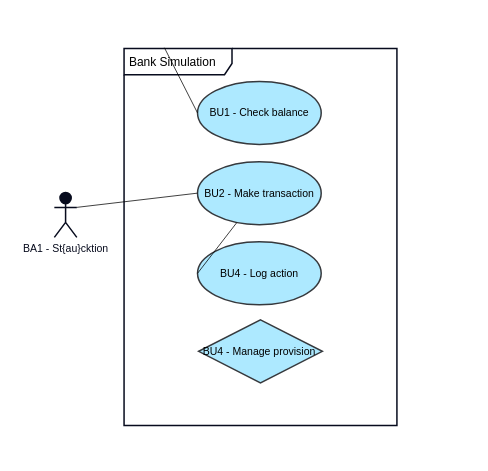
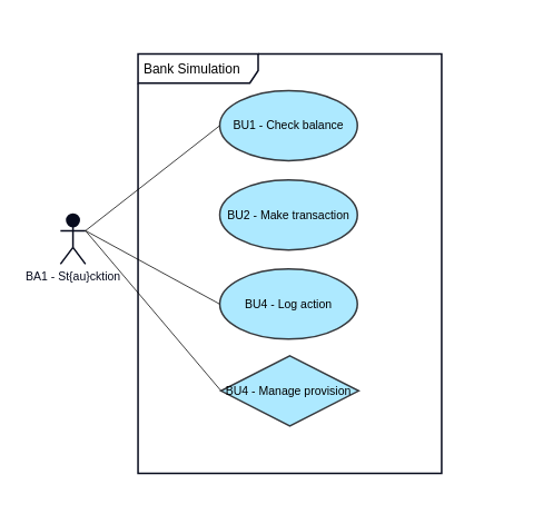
- <mxCell id="10" value="" style="endArrow=none;html=1;strokeColor=#000000;exitX=0;exitY=0.5;exitDx=0;exitDy=0;" parent="1" source="9" target="3" edge="1"><mxGeometry width="50" height="50" relative="1" as="geometry"><mxPoint x="297" y="1005.5" as="sourcePoint" /><mxPoint x="113" y="497" as="targetPoint" /></mxGeometry></mxCell>
+ <mxCell id="10" value="" style="endArrow=none;html=1;strokeColor=#000000;entryX=1;entryY=0.333;entryDx=0;entryDy=0;exitX=0;exitY=0.5;exitDx=0;exitDy=0;entryPerimeter=0;" parent="1" source="9" target="6" edge="1"><mxGeometry width="50" height="50" relative="1" as="geometry"><mxPoint x="297" y="1005.5" as="sourcePoint" /><mxPoint x="113" y="497" as="targetPoint" /></mxGeometry></mxCell>
- <mxCell id="5" value="" style="endArrow=none;html=1;strokeColor=#000000;entryX=1;entryY=0.333;entryDx=0;entryDy=0;exitX=0;exitY=0.5;exitDx=0;exitDy=0;entryPerimeter=0;" parent="1" source="4" target="6" edge="1"><mxGeometry width="50" height="50" relative="1" as="geometry"><mxPoint x="280" y="717.5" as="sourcePoint" /><mxPoint x="126" y="744" as="targetPoint" /></mxGeometry></mxCell>
- <mxCell id="8" value="" style="endArrow=none;html=1;strokeColor=#000000;exitX=0;exitY=0.5;exitDx=0;exitDy=0;" parent="1" source="7" target="4" edge="1"><mxGeometry width="50" height="50" relative="1" as="geometry"><mxPoint x="283" y="848.5" as="sourcePoint" /><mxPoint x="102" y="471" as="targetPoint" /></mxGeometry></mxCell>
+ <mxCell id="8" value="" style="endArrow=none;html=1;strokeColor=#000000;entryX=1;entryY=0.333;entryDx=0;entryDy=0;exitX=0;exitY=0.5;exitDx=0;exitDy=0;entryPerimeter=0;" parent="1" source="7" target="6" edge="1"><mxGeometry width="50" height="50" relative="1" as="geometry"><mxPoint x="283" y="848.5" as="sourcePoint" /><mxPoint x="102" y="471" as="targetPoint" /></mxGeometry></mxCell>
+ <mxCell id="12" value="" style="endArrow=none;html=1;strokeColor=#000000;entryX=1;entryY=0.333;entryDx=0;entryDy=0;exitX=0;exitY=0.5;exitDx=0;exitDy=0;entryPerimeter=0;" parent="1" source="11" target="6" edge="1"><mxGeometry width="50" height="50" relative="1" as="geometry"><mxPoint x="307" y="1146.5" as="sourcePoint" /><mxPoint x="123" y="638" as="targetPoint" /></mxGeometry></mxCell>
